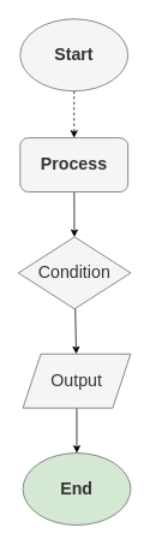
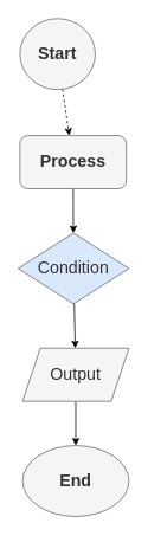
- <mxCell id="3" value="&lt;b&gt;&lt;font style=&quot;font-size: 19px;&quot;&gt;Start&lt;/font&gt;&lt;/b&gt;" style="ellipse;whiteSpace=wrap;html=1;fillColor=#f5f5f5;fontColor=#333333;strokeColor=#666666;" vertex="1" parent="1"><mxGeometry x="22" y="20" width="120" height="80" as="geometry" /></mxCell>
+ <mxCell id="3" value="&lt;b&gt;&lt;font style=&quot;font-size: 19px;&quot;&gt;Start&lt;/font&gt;&lt;/b&gt;" style="ellipse;whiteSpace=wrap;html=1;fillColor=#f5f5f5;fontColor=#333333;strokeColor=#666666;" vertex="1" parent="1"><mxGeometry x="22" y="20" width="85" height="80" as="geometry" /></mxCell>
- <mxCell id="7" value="Condition" style="rhombus;whiteSpace=wrap;html=1;fontSize=19;fillColor=#f5f5f5;fontColor=#333333;strokeColor=#666666;" vertex="1" parent="1"><mxGeometry x="20" y="262" width="125" height="80" as="geometry" /></mxCell>
+ <mxCell id="7" value="Condition" style="rhombus;whiteSpace=wrap;html=1;fontSize=19;fillColor=#dae8fc;fontColor=#333333;strokeColor=#666666;" vertex="1" parent="1"><mxGeometry x="20" y="262" width="125" height="80" as="geometry" /></mxCell>
- <mxCell id="10" value="&lt;b&gt;&lt;font style=&quot;font-size: 19px;&quot;&gt;End&lt;/font&gt;&lt;/b&gt;" style="ellipse;whiteSpace=wrap;html=1;fillColor=#d5e8d4;fontColor=#333333;strokeColor=#666666;" vertex="1" parent="1"><mxGeometry x="25" y="502" width="120" height="80" as="geometry" /></mxCell>
+ <mxCell id="10" value="&lt;b&gt;&lt;font style=&quot;font-size: 19px;&quot;&gt;End&lt;/font&gt;&lt;/b&gt;" style="ellipse;whiteSpace=wrap;html=1;fillColor=#f5f5f5;fontColor=#333333;strokeColor=#666666;" vertex="1" parent="1"><mxGeometry x="25" y="502" width="120" height="80" as="geometry" /></mxCell>
